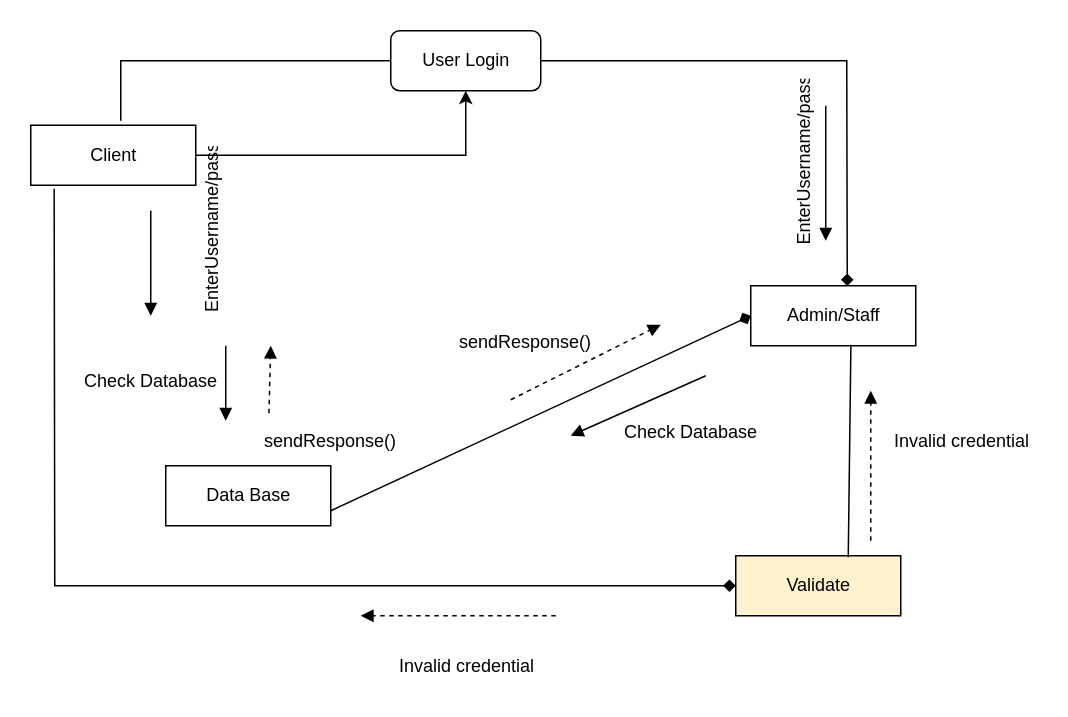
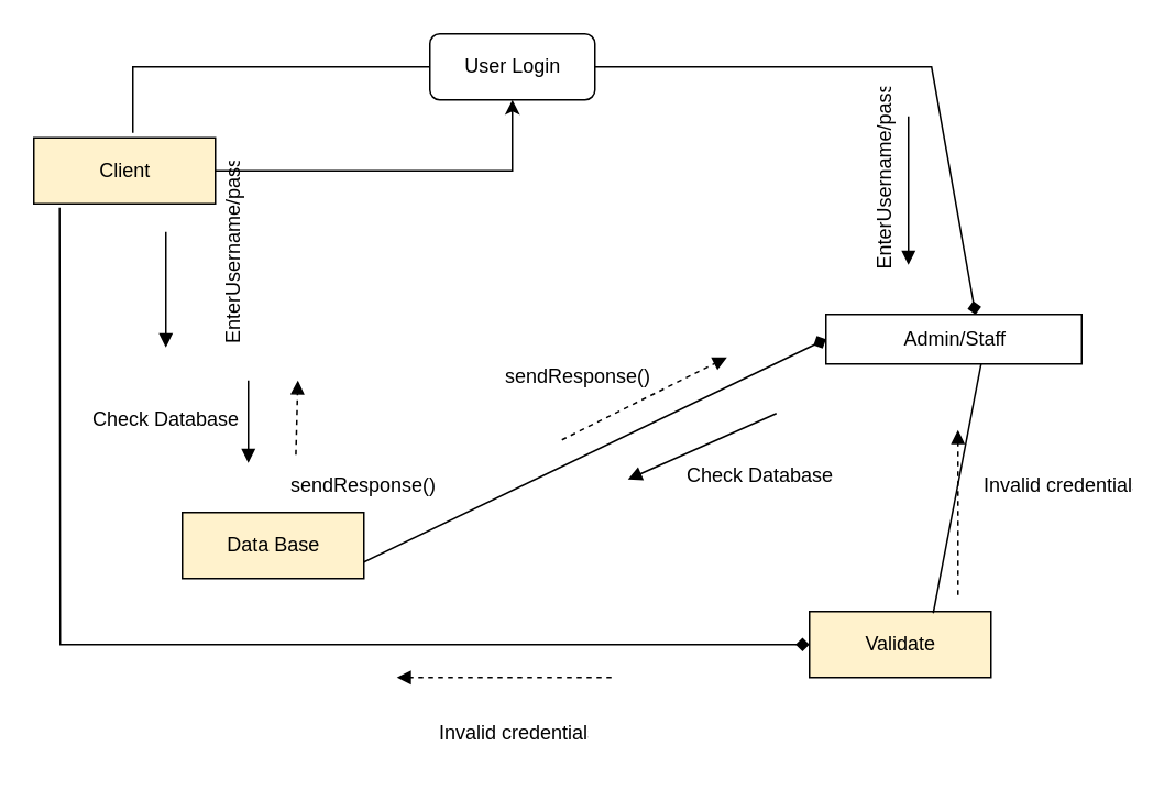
- <mxCell id="5" value="Client" style="html=1;fillColor=#FFFFFF;" parent="1" vertex="1"><mxGeometry x="20" y="83" width="110" height="40" as="geometry" /></mxCell>
+ <mxCell id="5" value="Client" style="html=1;fillColor=#fff2cc;" parent="1" vertex="1"><mxGeometry x="20" y="83" width="110" height="40" as="geometry" /></mxCell>
- <mxCell id="6" value="Admin/Staff" style="html=1;fillColor=#FFFFFF;" parent="1" vertex="1"><mxGeometry x="500" y="190" width="110" height="40" as="geometry" /></mxCell>
+ <mxCell id="6" value="Admin/Staff" style="html=1;fillColor=#FFFFFF;" parent="1" vertex="1"><mxGeometry x="500" y="190" width="155" height="30" as="geometry" /></mxCell>
- <mxCell id="7" value="Data Base" style="html=1;fillColor=#FFFFFF;" parent="1" vertex="1"><mxGeometry x="110" y="310" width="110" height="40" as="geometry" /></mxCell>
+ <mxCell id="7" value="Data Base" style="html=1;fillColor=#fff2cc;" parent="1" vertex="1"><mxGeometry x="110" y="310" width="110" height="40" as="geometry" /></mxCell>
